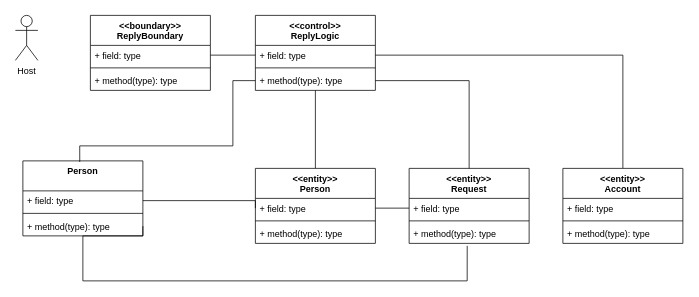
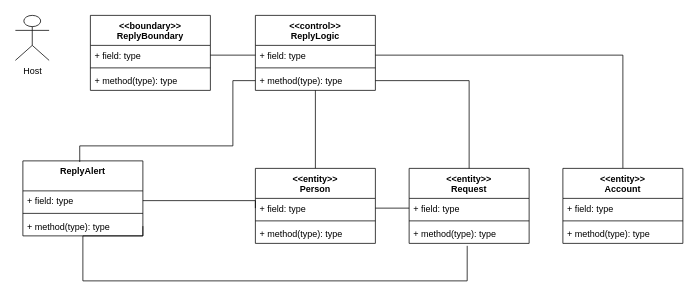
- <mxCell id="14" value="Host" style="shape=umlActor;verticalLabelPosition=bottom;verticalAlign=top;html=1;outlineConnect=0;" vertex="1" parent="1"><mxGeometry x="20" y="20" width="30" height="60" as="geometry" /></mxCell>
+ <mxCell id="14" value="Host" style="shape=umlActor;verticalLabelPosition=bottom;verticalAlign=top;html=1;outlineConnect=0;" vertex="1" parent="1"><mxGeometry x="20" y="20" width="45" height="60" as="geometry" /></mxCell>
- <mxCell id="26" value="Person" style="swimlane;fontStyle=1;align=center;verticalAlign=top;childLayout=stackLayout;horizontal=1;startSize=40;horizontalStack=0;resizeParent=1;resizeParentMax=0;resizeLast=0;collapsible=1;marginBottom=0;" vertex="1" parent="1"><mxGeometry x="30" y="214" width="160" height="100" as="geometry" /></mxCell>
+ <mxCell id="26" value="ReplyAlert" style="swimlane;fontStyle=1;align=center;verticalAlign=top;childLayout=stackLayout;horizontal=1;startSize=40;horizontalStack=0;resizeParent=1;resizeParentMax=0;resizeLast=0;collapsible=1;marginBottom=0;" vertex="1" parent="1"><mxGeometry x="30" y="214" width="160" height="100" as="geometry" /></mxCell>
